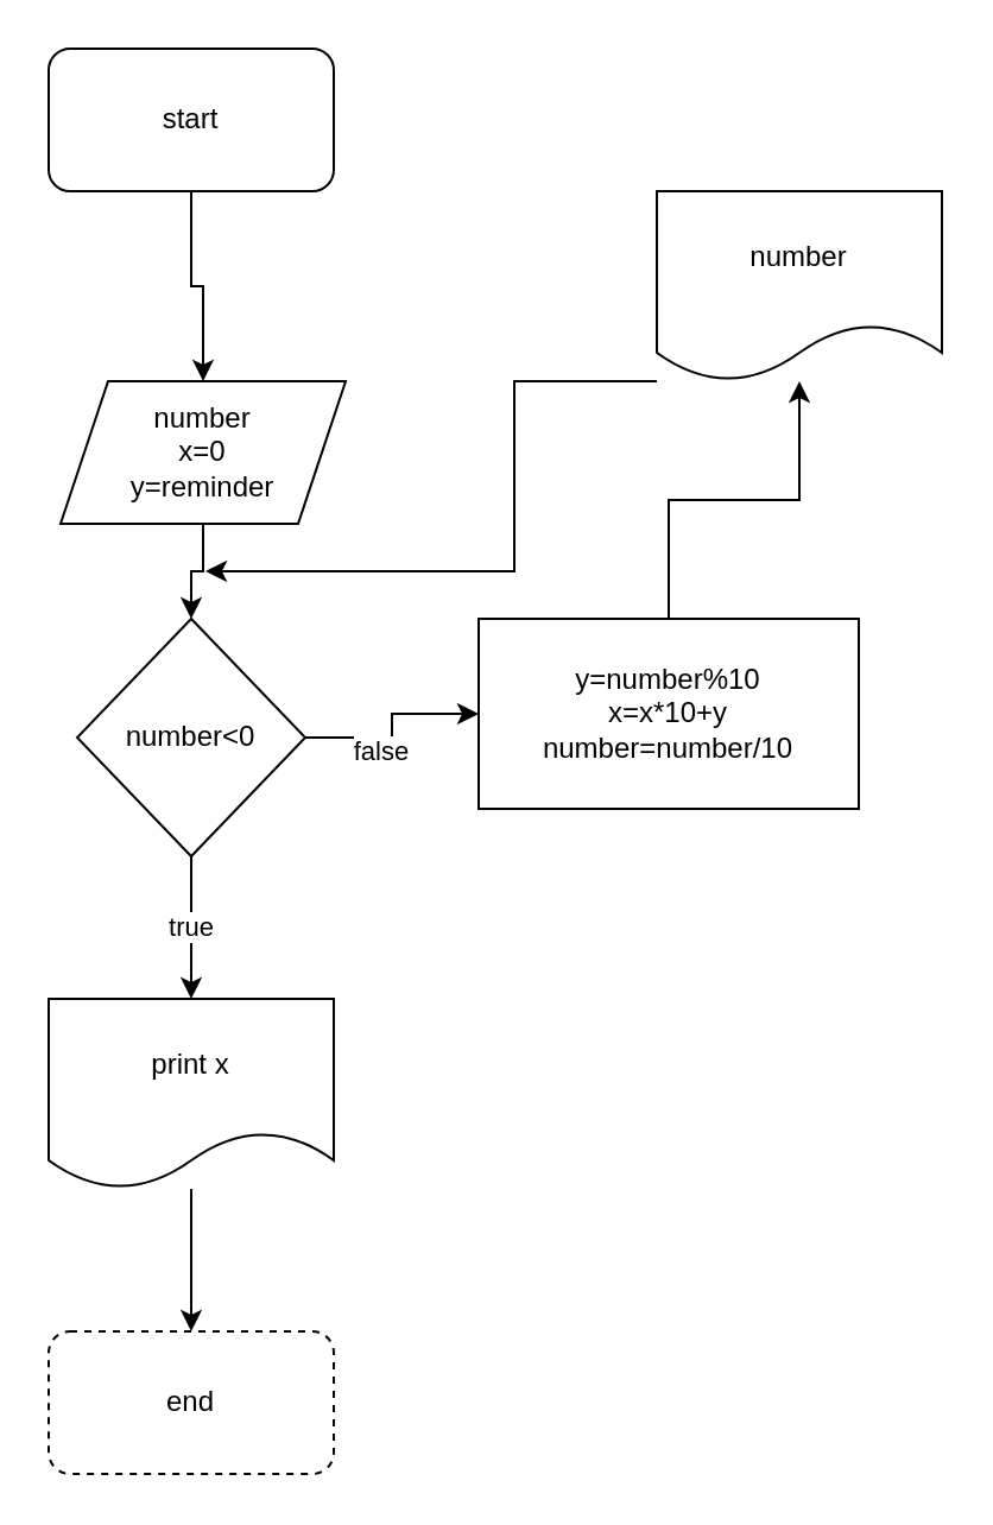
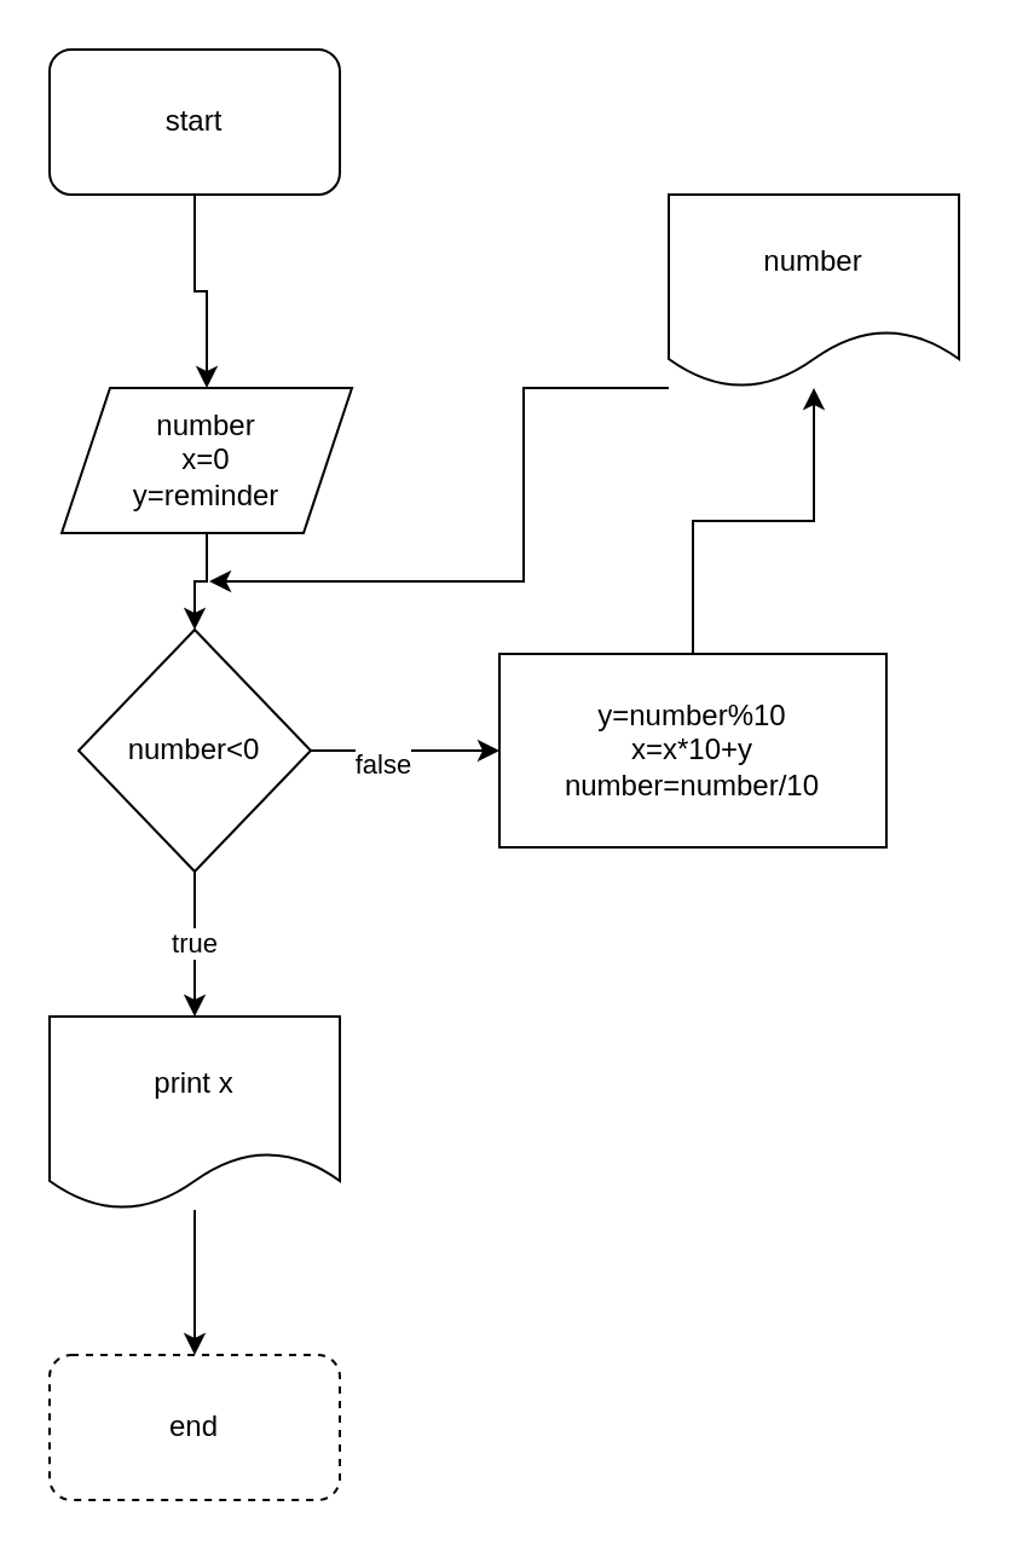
- <mxCell id="11" value="y=number%10&lt;br&gt;x=x*10+y&lt;br&gt;number=number/10" style="whiteSpace=wrap;html=1;" vertex="1" parent="1"><mxGeometry x="201" y="260" width="160" height="80" as="geometry" /></mxCell>
+ <mxCell id="11" value="y=number%10&lt;br&gt;x=x*10+y&lt;br&gt;number=number/10" style="whiteSpace=wrap;html=1;" vertex="1" parent="1"><mxGeometry x="206" y="270" width="160" height="80" as="geometry" /></mxCell>
